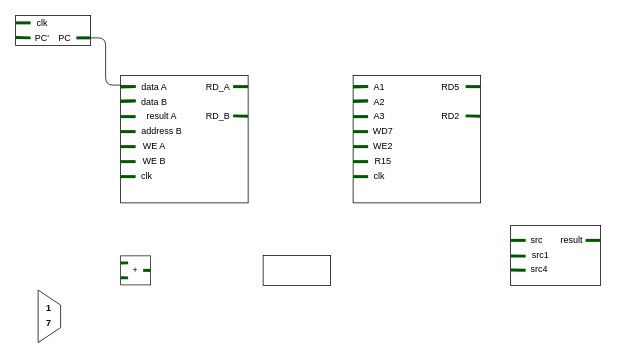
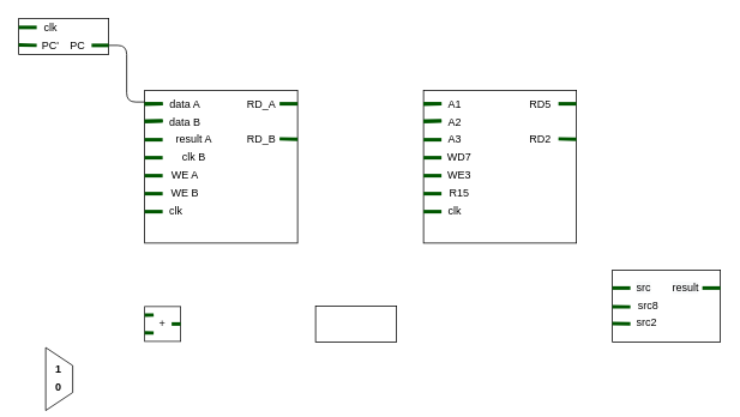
- <mxCell id="33" value="address B" style="text;html=1;strokeColor=none;fillColor=none;align=center;verticalAlign=middle;whiteSpace=wrap;rounded=0;" vertex="1" parent="1"><mxGeometry x="180" y="165" width="70" height="20" as="geometry" /></mxCell>
+ <mxCell id="33" value="clk B" style="text;html=1;strokeColor=none;fillColor=none;align=center;verticalAlign=middle;whiteSpace=wrap;rounded=0;" vertex="1" parent="1"><mxGeometry x="180" y="165" width="70" height="20" as="geometry" /></mxCell>
- <mxCell id="55" value="WE2" style="text;html=1;strokeColor=none;fillColor=none;align=center;verticalAlign=middle;whiteSpace=wrap;rounded=0;" vertex="1" parent="1"><mxGeometry x="490" y="185" width="40" height="20" as="geometry" /></mxCell>
+ <mxCell id="55" value="WE3" style="text;html=1;strokeColor=none;fillColor=none;align=center;verticalAlign=middle;whiteSpace=wrap;rounded=0;" vertex="1" parent="1"><mxGeometry x="490" y="185" width="40" height="20" as="geometry" /></mxCell>
- <mxCell id="60" value="src1" style="text;html=1;strokeColor=none;fillColor=none;align=center;verticalAlign=middle;whiteSpace=wrap;rounded=0;" vertex="1" parent="1"><mxGeometry x="700" y="330" width="40" height="20" as="geometry" /></mxCell>
+ <mxCell id="60" value="src8" style="text;html=1;strokeColor=none;fillColor=none;align=center;verticalAlign=middle;whiteSpace=wrap;rounded=0;" vertex="1" parent="1"><mxGeometry x="700" y="330" width="40" height="20" as="geometry" /></mxCell>
- <mxCell id="61" value="&lt;div style=&quot;text-align: center&quot;&gt;&lt;span&gt;&lt;font color=&quot;#000000&quot; face=&quot;helvetica&quot;&gt;src4&lt;/font&gt;&lt;/span&gt;&lt;/div&gt;" style="text;whiteSpace=wrap;html=1;fontColor=#A9C4EB;" vertex="1" parent="1"><mxGeometry x="705" y="345" width="50" height="30" as="geometry" /></mxCell>
+ <mxCell id="61" value="&lt;div style=&quot;text-align: center&quot;&gt;&lt;span&gt;&lt;font color=&quot;#000000&quot; face=&quot;helvetica&quot;&gt;src2&lt;/font&gt;&lt;/span&gt;&lt;/div&gt;" style="text;whiteSpace=wrap;html=1;fontColor=#A9C4EB;" vertex="1" parent="1"><mxGeometry x="705" y="345" width="50" height="30" as="geometry" /></mxCell>
- <mxCell id="22" value="&lt;b&gt;7&lt;/b&gt;" style="text;html=1;resizable=0;autosize=1;align=center;verticalAlign=middle;points=[];fillColor=none;strokeColor=none;rounded=0;" parent="1" vertex="1"><mxGeometry x="54.38" y="421.25" width="20" height="20" as="geometry" /></mxCell>
+ <mxCell id="22" value="&lt;b&gt;0&lt;/b&gt;" style="text;html=1;resizable=0;autosize=1;align=center;verticalAlign=middle;points=[];fillColor=none;strokeColor=none;rounded=0;" parent="1" vertex="1"><mxGeometry x="54.38" y="421.25" width="20" height="20" as="geometry" /></mxCell>
